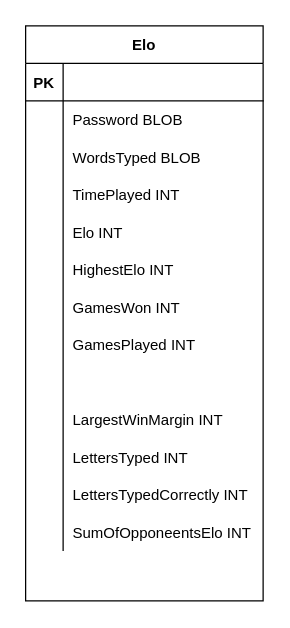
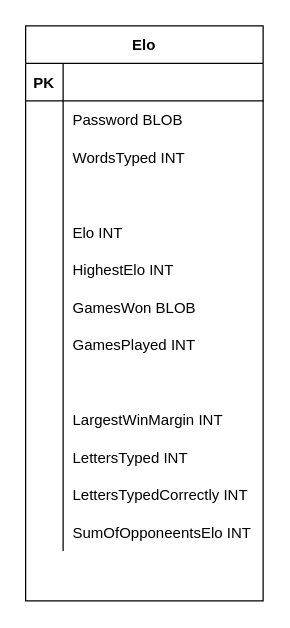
- <mxCell id="10" value="WordsTyped BLOB" style="shape=partialRectangle;connectable=0;fillColor=none;top=0;left=0;bottom=0;right=0;align=left;spacingLeft=6;overflow=hidden;" vertex="1" parent="8"><mxGeometry x="30" width="160" height="30" as="geometry"><mxRectangle width="160" height="30" as="alternateBounds" /></mxGeometry></mxCell>
+ <mxCell id="10" value="WordsTyped INT" style="shape=partialRectangle;connectable=0;fillColor=none;top=0;left=0;bottom=0;right=0;align=left;spacingLeft=6;overflow=hidden;" vertex="1" parent="8"><mxGeometry x="30" width="160" height="30" as="geometry"><mxRectangle width="160" height="30" as="alternateBounds" /></mxGeometry></mxCell>
- <mxCell id="13" value="TimePlayed INT" style="shape=partialRectangle;connectable=0;fillColor=none;top=0;left=0;bottom=0;right=0;align=left;spacingLeft=6;overflow=hidden;" vertex="1" parent="11"><mxGeometry x="30" width="160" height="30" as="geometry"><mxRectangle width="160" height="30" as="alternateBounds" /></mxGeometry></mxCell>
- <mxCell id="22" value="GamesWon INT" style="shape=partialRectangle;connectable=0;fillColor=none;top=0;left=0;bottom=0;right=0;align=left;spacingLeft=6;overflow=hidden;" vertex="1" parent="20"><mxGeometry x="30" width="160" height="30" as="geometry"><mxRectangle width="160" height="30" as="alternateBounds" /></mxGeometry></mxCell>
+ <mxCell id="22" value="GamesWon BLOB" style="shape=partialRectangle;connectable=0;fillColor=none;top=0;left=0;bottom=0;right=0;align=left;spacingLeft=6;overflow=hidden;" vertex="1" parent="20"><mxGeometry x="30" width="160" height="30" as="geometry"><mxRectangle width="160" height="30" as="alternateBounds" /></mxGeometry></mxCell>
